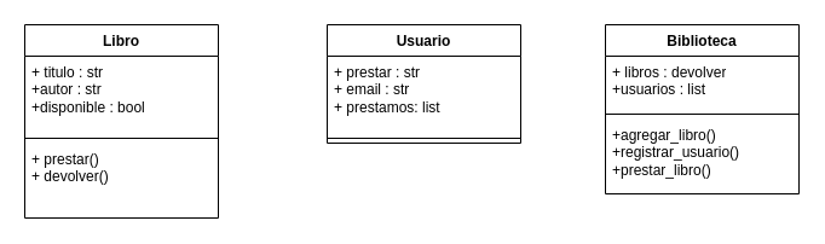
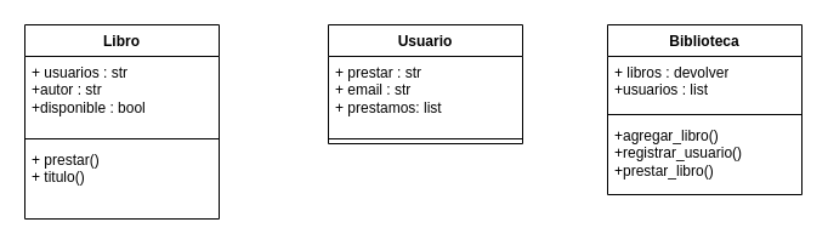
- <mxCell id="3" value="+ titulo : str&lt;div&gt;+autor : str&lt;/div&gt;&lt;div&gt;+disponible : bool&lt;/div&gt;" style="text;strokeColor=none;fillColor=none;align=left;verticalAlign=top;spacingLeft=4;spacingRight=4;overflow=hidden;rotatable=0;points=[[0,0.5],[1,0.5]];portConstraint=eastwest;whiteSpace=wrap;html=1;" vertex="1" parent="2"><mxGeometry y="26" width="160" height="64" as="geometry" /></mxCell>
+ <mxCell id="3" value="+ usuarios : str&lt;div&gt;+autor : str&lt;/div&gt;&lt;div&gt;+disponible : bool&lt;/div&gt;" style="text;strokeColor=none;fillColor=none;align=left;verticalAlign=top;spacingLeft=4;spacingRight=4;overflow=hidden;rotatable=0;points=[[0,0.5],[1,0.5]];portConstraint=eastwest;whiteSpace=wrap;html=1;" vertex="1" parent="2"><mxGeometry y="26" width="160" height="64" as="geometry" /></mxCell>
- <mxCell id="5" value="+ prestar()&lt;div&gt;+ devolver()&lt;/div&gt;" style="text;strokeColor=none;fillColor=none;align=left;verticalAlign=top;spacingLeft=4;spacingRight=4;overflow=hidden;rotatable=0;points=[[0,0.5],[1,0.5]];portConstraint=eastwest;whiteSpace=wrap;html=1;" vertex="1" parent="2"><mxGeometry y="98" width="160" height="62" as="geometry" /></mxCell>
+ <mxCell id="5" value="+ prestar()&lt;div&gt;+ titulo()&lt;/div&gt;" style="text;strokeColor=none;fillColor=none;align=left;verticalAlign=top;spacingLeft=4;spacingRight=4;overflow=hidden;rotatable=0;points=[[0,0.5],[1,0.5]];portConstraint=eastwest;whiteSpace=wrap;html=1;" vertex="1" parent="2"><mxGeometry y="98" width="160" height="62" as="geometry" /></mxCell>
